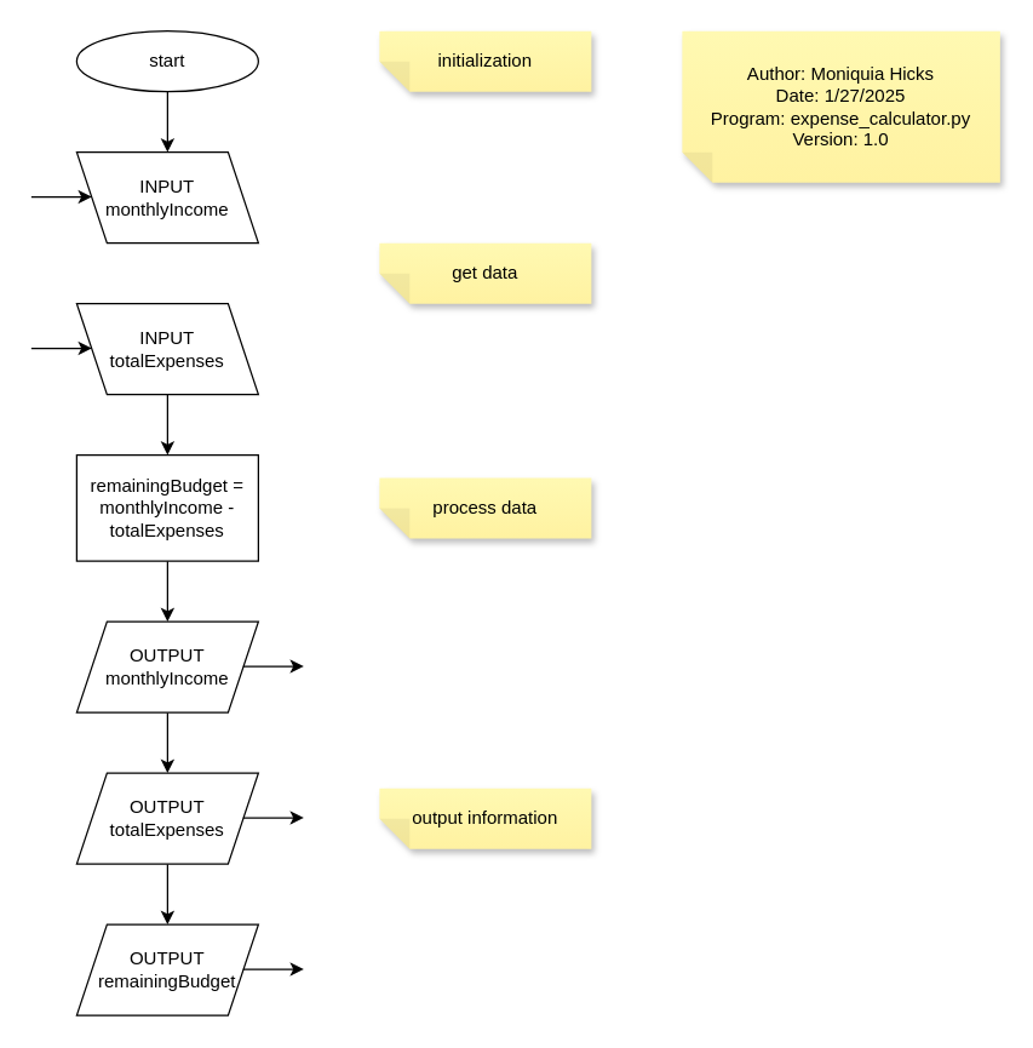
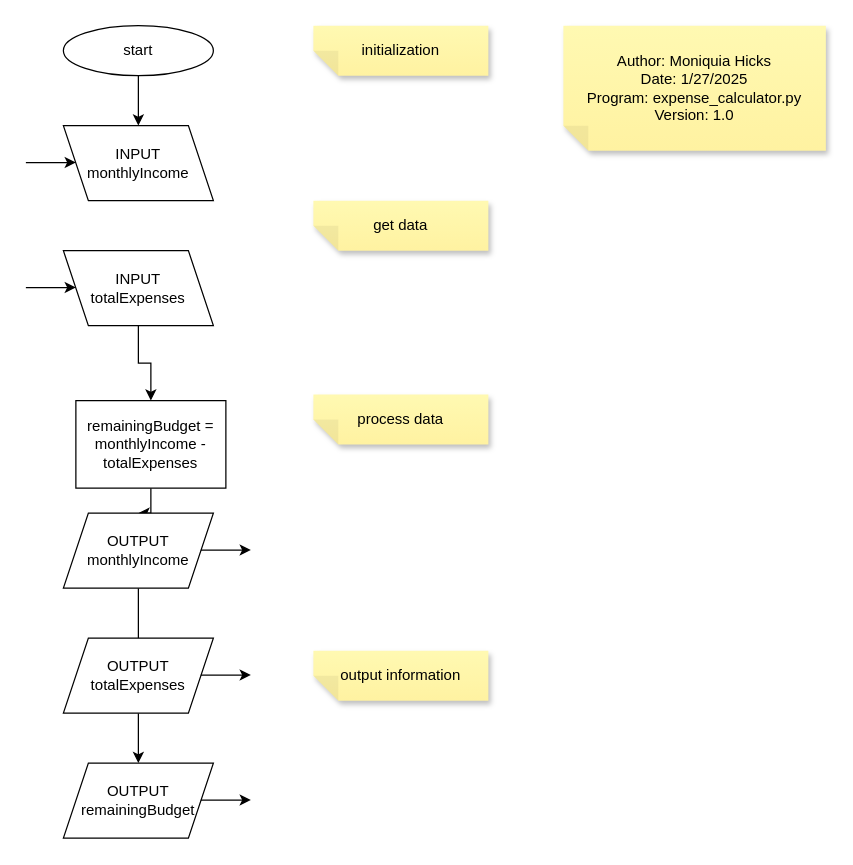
- <mxCell id="8" value="remainingBudget = monthlyIncome - totalExpenses" style="whiteSpace=wrap;html=1;" vertex="1" parent="1"><mxGeometry x="50" y="300" width="120" height="70" as="geometry" /></mxCell>
+ <mxCell id="8" value="remainingBudget = monthlyIncome - totalExpenses" style="whiteSpace=wrap;html=1;" vertex="1" parent="1"><mxGeometry x="60" y="320" width="120" height="70" as="geometry" /></mxCell>
- <mxCell id="9" value="" style="edgeStyle=orthogonalEdgeStyle;rounded=0;orthogonalLoop=1;jettySize=auto;html=1;" edge="1" parent="1" source="10" target="12"><mxGeometry relative="1" as="geometry" /></mxCell>
+ <mxCell id="9" value="" style="edgeStyle=orthogonalEdgeStyle;rounded=0;orthogonalLoop=1;jettySize=auto;html=1;endArrow=none;" edge="1" parent="1" source="10" target="12"><mxGeometry relative="1" as="geometry" /></mxCell>
